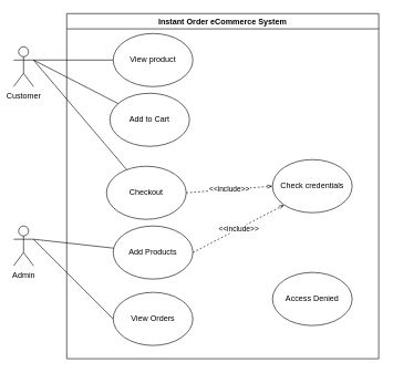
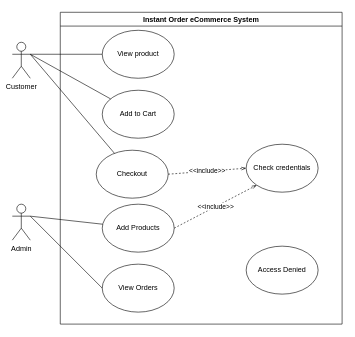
- <mxCell id="11" value="Add to Cart" style="ellipse;whiteSpace=wrap;html=1;" parent="4" vertex="1"><mxGeometry x="65" y="120" width="120" height="80" as="geometry" /></mxCell>
+ <mxCell id="11" value="Add to Cart" style="ellipse;whiteSpace=wrap;html=1;" parent="4" vertex="1"><mxGeometry x="70" y="130" width="120" height="80" as="geometry" /></mxCell>
